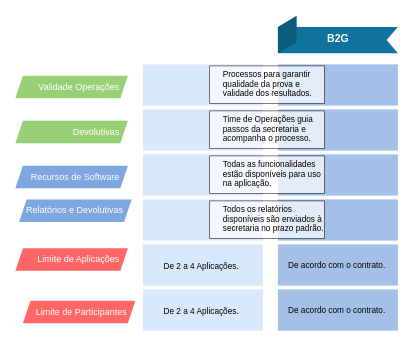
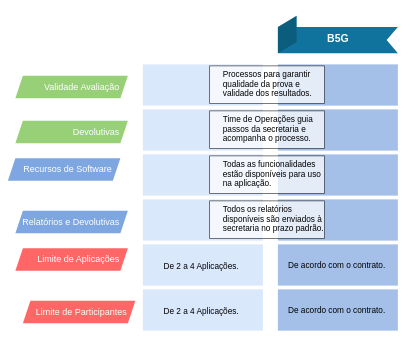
- <mxCell id="9" value="B2G" style="html=1;shape=mxgraph.infographic.ribbonFrontFolded;dx=25;dy=15;notch=15;fillColor=#10739E;strokeColor=none;align=center;verticalAlign=middle;fontColor=#ffffff;fontSize=14;fontStyle=1;spacingTop=10;" parent="1" vertex="1"><mxGeometry x="370" y="20" width="160" height="50" as="geometry" /></mxCell>
+ <mxCell id="9" value="B5G" style="html=1;shape=mxgraph.infographic.ribbonFrontFolded;dx=25;dy=15;notch=15;fillColor=#10739E;strokeColor=none;align=center;verticalAlign=middle;fontColor=#ffffff;fontSize=14;fontStyle=1;spacingTop=10;" parent="1" vertex="1"><mxGeometry x="370" y="20" width="160" height="50" as="geometry" /></mxCell>
- <mxCell id="3" value="&lt;font style=&quot;font-size: 12px&quot;&gt;Validade Operações&lt;/font&gt;" style="shape=mxgraph.infographic.parallelogram;dx=5;;html=1;fillColor=#97D077;strokeColor=none;shadow=0;fontSize=12;fontColor=#FFFFFF;align=right;spacingLeft=0;fontStyle=0;labelPosition=center;verticalLabelPosition=middle;verticalAlign=middle;spacingRight=10;gradientColor=none;gradientDirection=north;" parent="1" vertex="1"><mxGeometry x="20" y="100" width="150" height="30" as="geometry" /></mxCell>
+ <mxCell id="3" value="&lt;font style=&quot;font-size: 12px&quot;&gt;Validade Avaliação&lt;/font&gt;" style="shape=mxgraph.infographic.parallelogram;dx=5;;html=1;fillColor=#97D077;strokeColor=none;shadow=0;fontSize=12;fontColor=#FFFFFF;align=right;spacingLeft=0;fontStyle=0;labelPosition=center;verticalLabelPosition=middle;verticalAlign=middle;spacingRight=10;gradientColor=none;gradientDirection=north;" parent="1" vertex="1"><mxGeometry x="20" y="100" width="150" height="30" as="geometry" /></mxCell>
- <mxCell id="5" value="Recursos de Software" style="shape=mxgraph.infographic.parallelogram;dx=5;;html=1;fillColor=#7EA6E0;strokeColor=none;shadow=0;fontSize=12;fontColor=#FFFFFF;align=right;spacingLeft=0;fontStyle=0;labelPosition=center;verticalLabelPosition=middle;verticalAlign=middle;spacingRight=10;gradientColor=none;gradientDirection=north;" parent="1" vertex="1"><mxGeometry x="20" y="220" width="150" height="30" as="geometry" /></mxCell>
+ <mxCell id="5" value="Recursos de Software" style="shape=mxgraph.infographic.parallelogram;dx=5;;html=1;fillColor=#7EA6E0;strokeColor=none;shadow=0;fontSize=12;fontColor=#FFFFFF;align=right;spacingLeft=0;fontStyle=0;labelPosition=center;verticalLabelPosition=middle;verticalAlign=middle;spacingRight=10;gradientColor=none;gradientDirection=north;" parent="1" vertex="1"><mxGeometry x="10" y="210" width="150" height="30" as="geometry" /></mxCell>
- <mxCell id="6" value="&lt;font style=&quot;font-size: 12px&quot;&gt;Relatórios e Devolutivas&lt;/font&gt;" style="shape=mxgraph.infographic.parallelogram;dx=5;;html=1;fillColor=#7EA6E0;strokeColor=none;shadow=0;fontSize=12;fontColor=#FFFFFF;align=right;spacingLeft=0;fontStyle=0;labelPosition=center;verticalLabelPosition=middle;verticalAlign=middle;spacingRight=10;gradientColor=none;gradientDirection=north;" parent="1" vertex="1"><mxGeometry x="25" y="265" width="150" height="30" as="geometry" /></mxCell>
+ <mxCell id="6" value="&lt;font style=&quot;font-size: 12px&quot;&gt;Relatórios e Devolutivas&lt;/font&gt;" style="shape=mxgraph.infographic.parallelogram;dx=5;;html=1;fillColor=#7EA6E0;strokeColor=none;shadow=0;fontSize=12;fontColor=#FFFFFF;align=right;spacingLeft=0;fontStyle=0;labelPosition=center;verticalLabelPosition=middle;verticalAlign=middle;spacingRight=10;gradientColor=none;gradientDirection=north;" parent="1" vertex="1"><mxGeometry x="20" y="280" width="150" height="30" as="geometry" /></mxCell>
